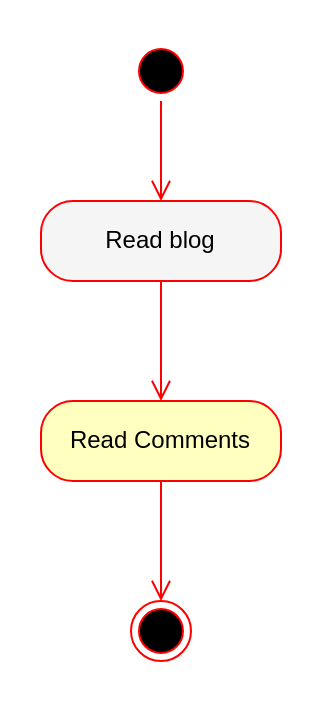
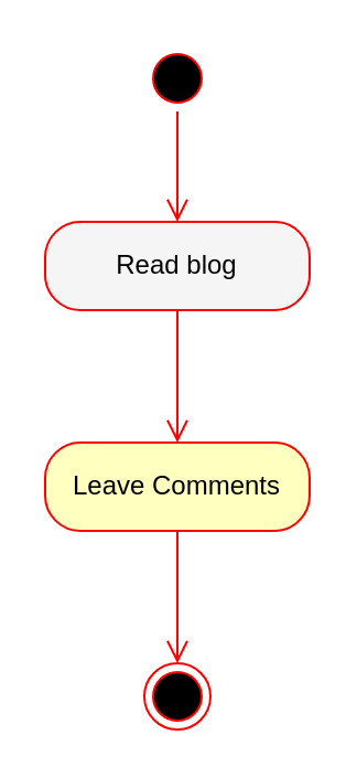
- <mxCell id="7" value="Read Comments" style="rounded=1;whiteSpace=wrap;html=1;arcSize=40;fontColor=#000000;fillColor=#ffffc0;strokeColor=#ff0000;" vertex="1" parent="1"><mxGeometry x="20" y="200" width="120" height="40" as="geometry" /></mxCell>
+ <mxCell id="7" value="Leave Comments" style="rounded=1;whiteSpace=wrap;html=1;arcSize=40;fontColor=#000000;fillColor=#ffffc0;strokeColor=#ff0000;" vertex="1" parent="1"><mxGeometry x="20" y="200" width="120" height="40" as="geometry" /></mxCell>
